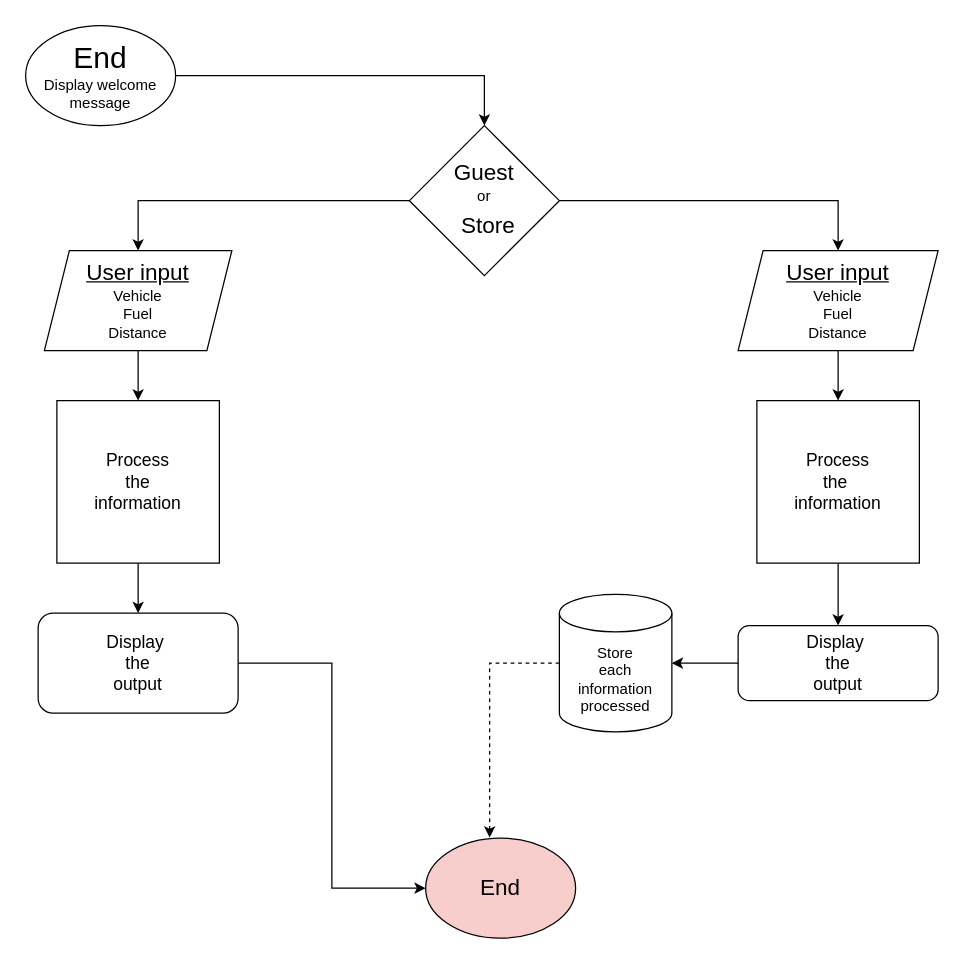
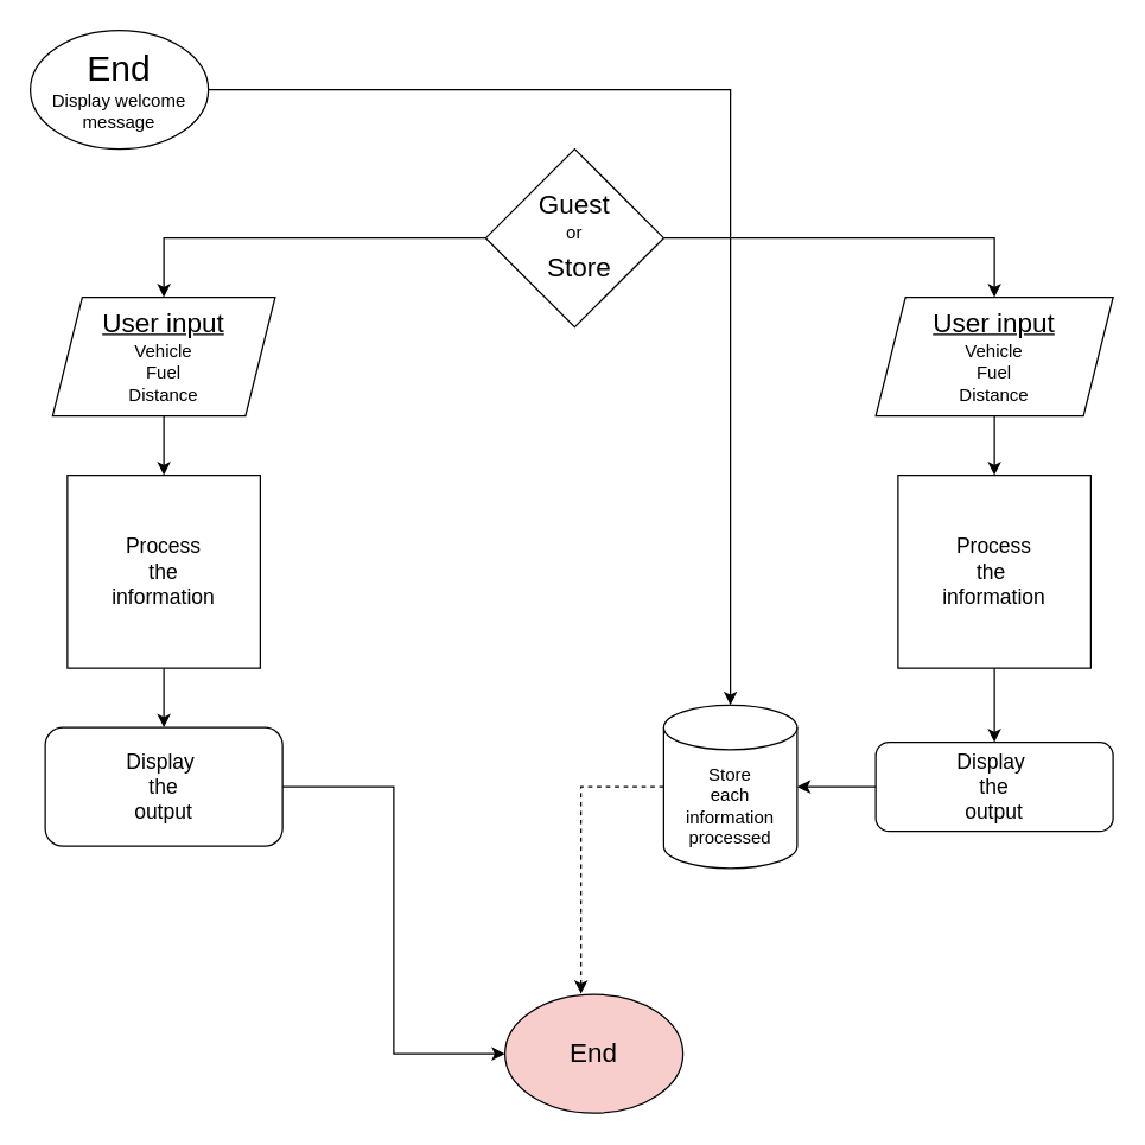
- <mxCell id="2" style="edgeStyle=orthogonalEdgeStyle;rounded=0;orthogonalLoop=1;jettySize=auto;html=1;exitX=1;exitY=0.5;exitDx=0;exitDy=0;entryX=0.5;entryY=0;entryDx=0;entryDy=0;" edge="1" parent="1" source="3" target="6"><mxGeometry relative="1" as="geometry" /></mxCell>
+ <mxCell id="2" style="edgeStyle=orthogonalEdgeStyle;rounded=0;orthogonalLoop=1;jettySize=auto;html=1;exitX=1;exitY=0.5;exitDx=0;exitDy=0;" edge="1" parent="1" source="3" target="18"><mxGeometry relative="1" as="geometry" /></mxCell>
